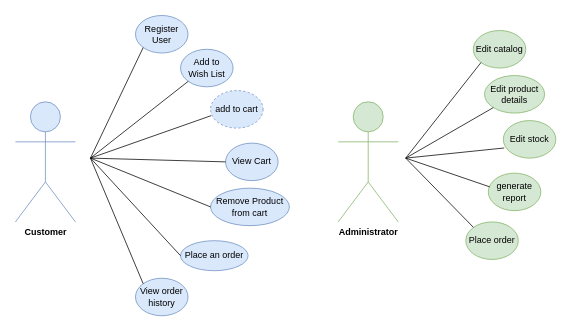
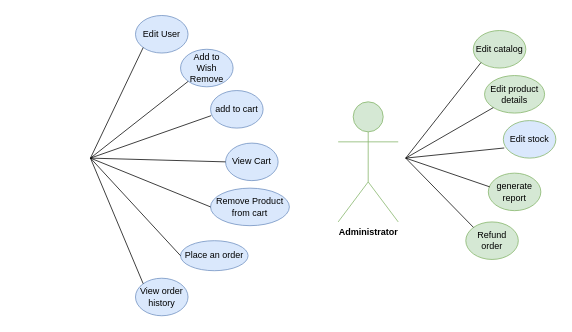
- <mxCell id="4" value="Register User" style="ellipse;whiteSpace=wrap;html=1;fillColor=#dae8fc;strokeColor=#6c8ebf;" parent="1" vertex="1"><mxGeometry x="180" y="20" width="70" height="50" as="geometry" /></mxCell>
+ <mxCell id="4" value="Edit User" style="ellipse;whiteSpace=wrap;html=1;fillColor=#dae8fc;strokeColor=#6c8ebf;" parent="1" vertex="1"><mxGeometry x="180" y="20" width="70" height="50" as="geometry" /></mxCell>
- <mxCell id="3" value="Add to&lt;br&gt;Wish List" style="ellipse;whiteSpace=wrap;html=1;fillColor=#dae8fc;strokeColor=#6c8ebf;" parent="1" vertex="1"><mxGeometry x="240" y="65" width="70" height="50" as="geometry" /></mxCell>
+ <mxCell id="3" value="Add to&lt;br&gt;Wish Remove" style="ellipse;whiteSpace=wrap;html=1;fillColor=#dae8fc;strokeColor=#6c8ebf;" parent="1" vertex="1"><mxGeometry x="240" y="65" width="70" height="50" as="geometry" /></mxCell>
- <mxCell id="26" value="add to cart" style="ellipse;whiteSpace=wrap;html=1;fillColor=#dae8fc;strokeColor=#6c8ebf;dashed=1;" vertex="1" parent="1"><mxGeometry x="280" y="120" width="70" height="50" as="geometry" /></mxCell>
+ <mxCell id="26" value="add to cart" style="ellipse;whiteSpace=wrap;html=1;fillColor=#dae8fc;strokeColor=#6c8ebf;" vertex="1" parent="1"><mxGeometry x="280" y="120" width="70" height="50" as="geometry" /></mxCell>
- <mxCell id="10" value="Edit stock" style="ellipse;whiteSpace=wrap;html=1;fillColor=#d5e8d4;strokeColor=#82b366;" parent="1" vertex="1"><mxGeometry x="670" y="160" width="70" height="50" as="geometry" /></mxCell>
+ <mxCell id="10" value="Edit stock" style="ellipse;whiteSpace=wrap;html=1;fillColor=#dae8fc;strokeColor=#82b366;" parent="1" vertex="1"><mxGeometry x="670" y="160" width="70" height="50" as="geometry" /></mxCell>
- <mxCell id="2" value="Customer" style="shape=umlActor;verticalLabelPosition=bottom;verticalAlign=top;outlineConnect=0;fontStyle=1;fontFamily=Helvetica;html=1;fillColor=#dae8fc;strokeColor=#6c8ebf;" parent="1" vertex="1"><mxGeometry x="20" y="135" width="80" height="160" as="geometry" /></mxCell>
- <mxCell id="12" value="Place order" style="ellipse;whiteSpace=wrap;html=1;fillColor=#d5e8d4;strokeColor=#82b366;" parent="1" vertex="1"><mxGeometry x="620" y="295" width="70" height="50" as="geometry" /></mxCell>
+ <mxCell id="12" value="Refund order" style="ellipse;whiteSpace=wrap;html=1;fillColor=#d5e8d4;strokeColor=#82b366;" parent="1" vertex="1"><mxGeometry x="620" y="295" width="70" height="50" as="geometry" /></mxCell>
